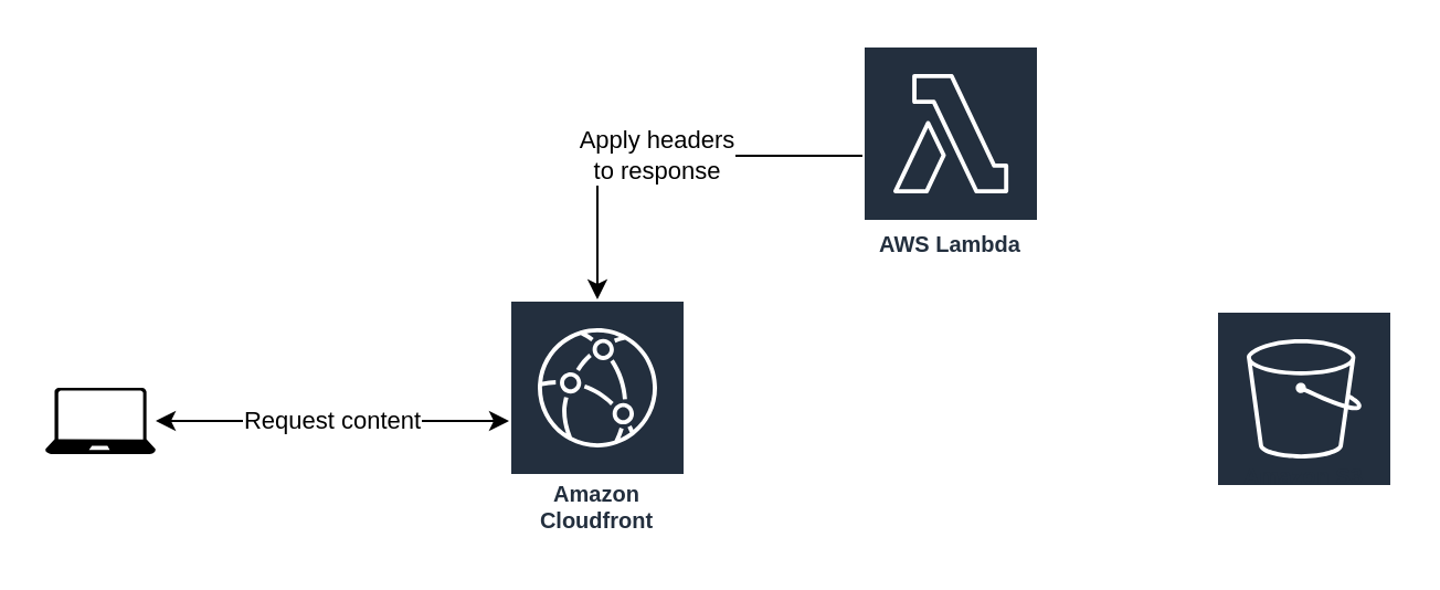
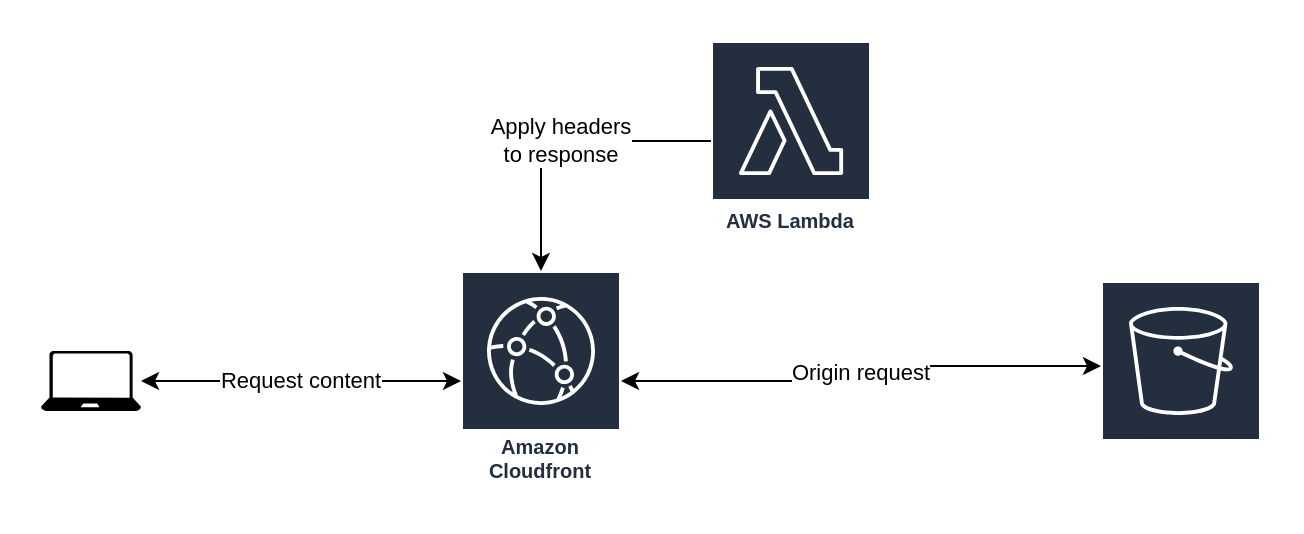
- <mxCell id="3" value="AWS Lambda" style="outlineConnect=0;fontColor=#232F3E;gradientColor=none;strokeColor=#ffffff;fillColor=#232F3E;dashed=0;verticalLabelPosition=middle;verticalAlign=bottom;align=center;html=1;whiteSpace=wrap;fontSize=10;fontStyle=1;spacing=3;shape=mxgraph.aws4.productIcon;prIcon=mxgraph.aws4.lambda;shadow=0;sketch=0;" vertex="1" parent="1"><mxGeometry x="390" y="20" width="80" height="100" as="geometry" /></mxCell>
+ <mxCell id="3" value="AWS Lambda" style="outlineConnect=0;fontColor=#232F3E;gradientColor=none;strokeColor=#ffffff;fillColor=#232F3E;dashed=0;verticalLabelPosition=middle;verticalAlign=bottom;align=center;html=1;whiteSpace=wrap;fontSize=10;fontStyle=1;spacing=3;shape=mxgraph.aws4.productIcon;prIcon=mxgraph.aws4.lambda;shadow=0;sketch=0;" vertex="1" parent="1"><mxGeometry x="355" y="20" width="80" height="100" as="geometry" /></mxCell>
+ <mxCell id="4" value="Origin request" style="edgeStyle=orthogonalEdgeStyle;rounded=0;orthogonalLoop=1;jettySize=auto;html=1;startArrow=classic;startFill=1;" edge="1" parent="1" source="5" target="6"><mxGeometry relative="1" as="geometry" /></mxCell>
